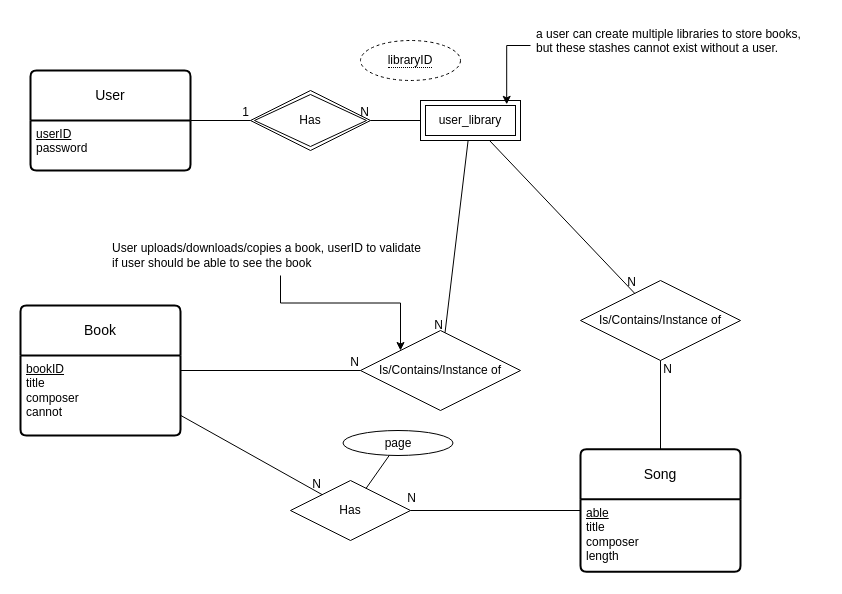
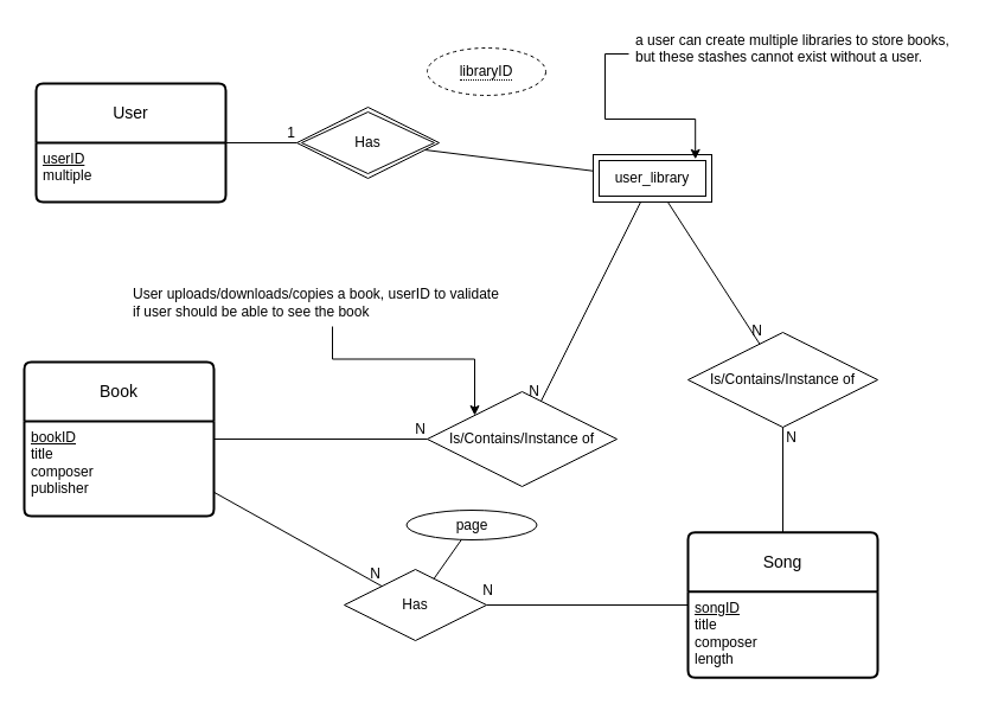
- <mxCell id="8" value="user_library" style="shape=ext;margin=3;double=1;whiteSpace=wrap;html=1;align=center;" parent="1" vertex="1"><mxGeometry x="420" y="100" width="100" height="40" as="geometry" /></mxCell>
+ <mxCell id="8" value="user_library" style="shape=ext;margin=3;double=1;whiteSpace=wrap;html=1;align=center;" parent="1" vertex="1"><mxGeometry x="500" y="130" width="100" height="40" as="geometry" /></mxCell>
- <mxCell id="3" value="&lt;u&gt;userID&lt;/u&gt;&lt;div&gt;password&lt;/div&gt;" style="align=left;strokeColor=none;fillColor=none;spacingLeft=4;fontSize=12;verticalAlign=top;resizable=0;rotatable=0;part=1;html=1;" parent="2" vertex="1"><mxGeometry y="50" width="160" height="50" as="geometry" /></mxCell>
+ <mxCell id="3" value="&lt;u&gt;userID&lt;/u&gt;&lt;div&gt;multiple&lt;/div&gt;" style="align=left;strokeColor=none;fillColor=none;spacingLeft=4;fontSize=12;verticalAlign=top;resizable=0;rotatable=0;part=1;html=1;" parent="2" vertex="1"><mxGeometry y="50" width="160" height="50" as="geometry" /></mxCell>
- <mxCell id="5" value="&lt;u&gt;bookID&lt;/u&gt;&lt;div&gt;title&lt;/div&gt;&lt;div&gt;composer&lt;/div&gt;&lt;div&gt;cannot&lt;/div&gt;&lt;div&gt;&lt;br&gt;&lt;/div&gt;" style="align=left;strokeColor=none;fillColor=none;spacingLeft=4;fontSize=12;verticalAlign=top;resizable=0;rotatable=0;part=1;html=1;" parent="4" vertex="1"><mxGeometry y="50" width="160" height="80" as="geometry" /></mxCell>
+ <mxCell id="5" value="&lt;u&gt;bookID&lt;/u&gt;&lt;div&gt;title&lt;/div&gt;&lt;div&gt;composer&lt;/div&gt;&lt;div&gt;publisher&lt;/div&gt;&lt;div&gt;&lt;br&gt;&lt;/div&gt;" style="align=left;strokeColor=none;fillColor=none;spacingLeft=4;fontSize=12;verticalAlign=top;resizable=0;rotatable=0;part=1;html=1;" parent="4" vertex="1"><mxGeometry y="50" width="160" height="80" as="geometry" /></mxCell>
- <mxCell id="7" value="&lt;u&gt;able&lt;/u&gt;&lt;div&gt;title&lt;/div&gt;&lt;div&gt;composer&lt;/div&gt;&lt;div&gt;&lt;span style=&quot;background-color: initial;&quot;&gt;length&lt;/span&gt;&lt;/div&gt;" style="align=left;strokeColor=none;fillColor=none;spacingLeft=4;fontSize=12;verticalAlign=top;resizable=0;rotatable=0;part=1;html=1;" parent="6" vertex="1"><mxGeometry y="50" width="160" height="72.5" as="geometry" /></mxCell>
+ <mxCell id="7" value="&lt;u&gt;songID&lt;/u&gt;&lt;div&gt;title&lt;/div&gt;&lt;div&gt;composer&lt;/div&gt;&lt;div&gt;&lt;span style=&quot;background-color: initial;&quot;&gt;length&lt;/span&gt;&lt;/div&gt;" style="align=left;strokeColor=none;fillColor=none;spacingLeft=4;fontSize=12;verticalAlign=top;resizable=0;rotatable=0;part=1;html=1;" parent="6" vertex="1"><mxGeometry y="50" width="160" height="72.5" as="geometry" /></mxCell>
